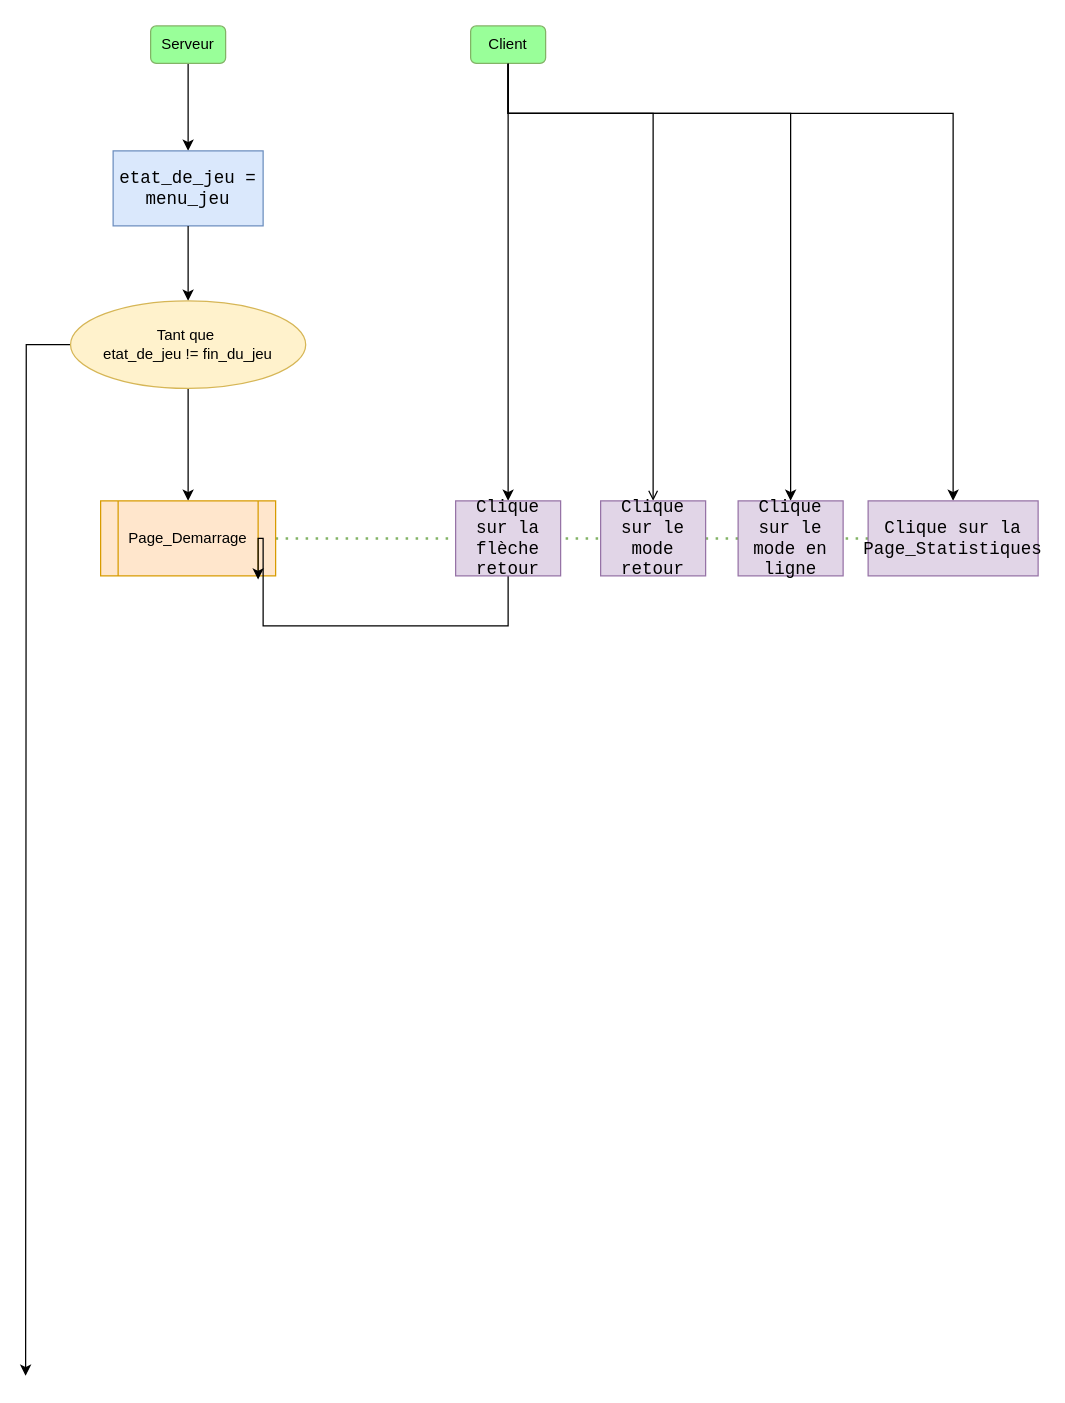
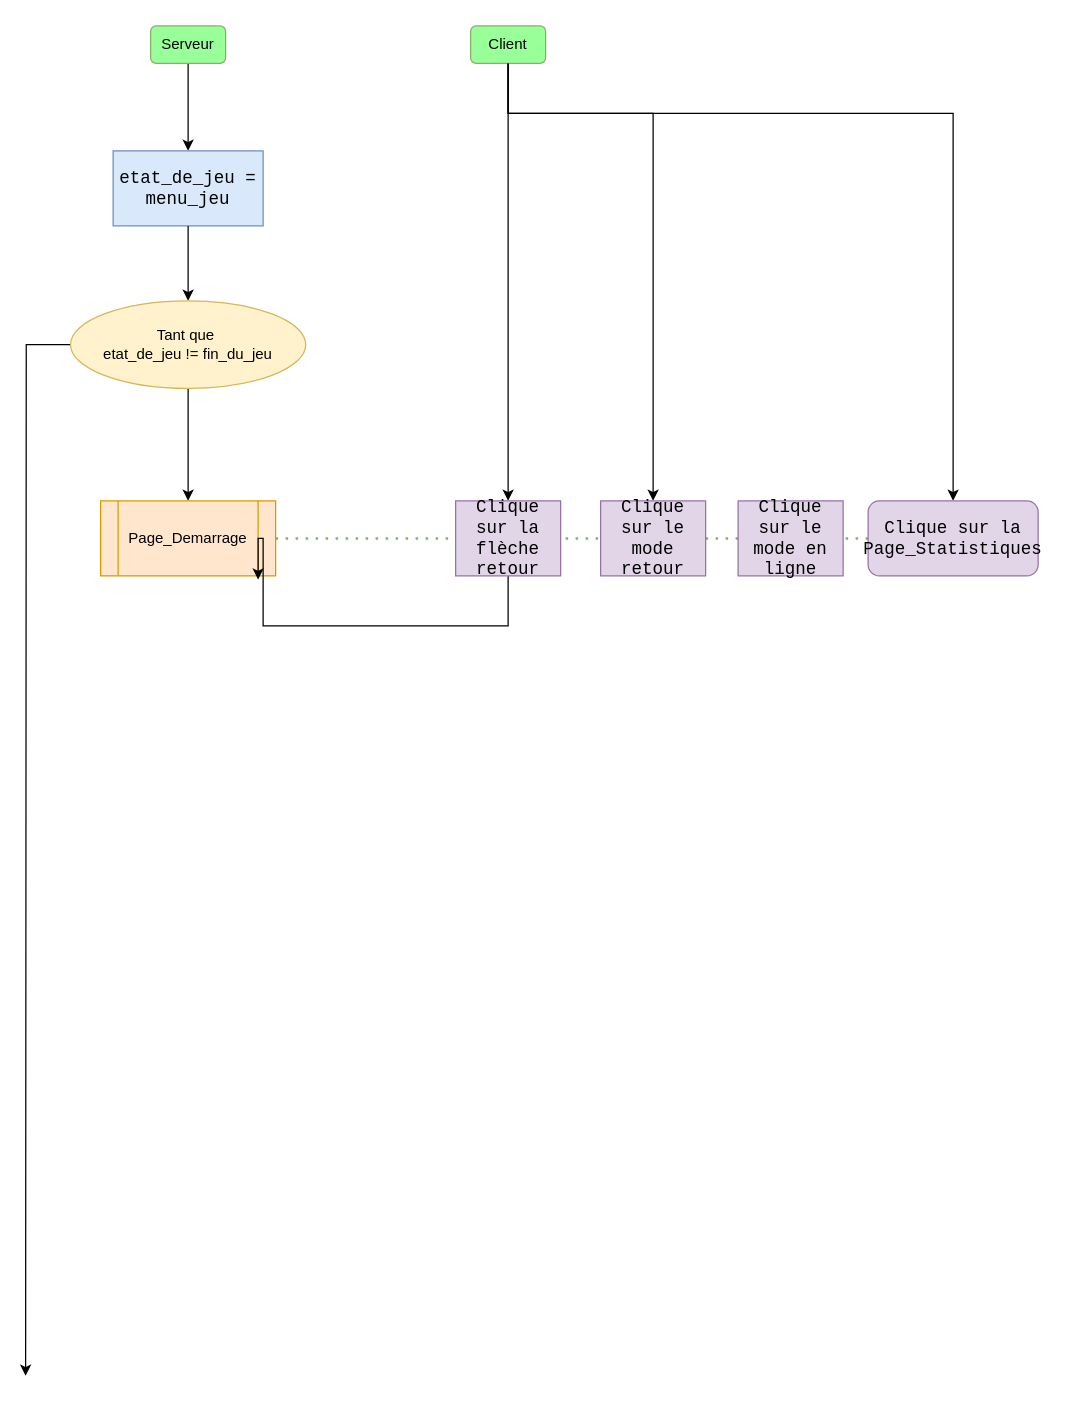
- <mxCell id="5" style="edgeStyle=orthogonalEdgeStyle;rounded=0;orthogonalLoop=1;jettySize=auto;html=1;entryX=0.5;entryY=0;entryDx=0;entryDy=0;" edge="1" parent="1" source="7" target="18"><mxGeometry relative="1" as="geometry"><mxPoint x="590" y="310" as="targetPoint" /><Array as="points"><mxPoint x="406" y="90" /><mxPoint x="632" y="90" /></Array></mxGeometry></mxCell>
- <mxCell id="6" style="edgeStyle=orthogonalEdgeStyle;rounded=0;orthogonalLoop=1;jettySize=auto;html=1;exitX=0.5;exitY=1;exitDx=0;exitDy=0;entryX=0.5;entryY=0;entryDx=0;entryDy=0;endArrow=open;" edge="1" parent="1" source="7" target="17"><mxGeometry relative="1" as="geometry"><mxPoint x="480" y="290" as="targetPoint" /><Array as="points"><mxPoint x="406" y="90" /><mxPoint x="522" y="90" /></Array></mxGeometry></mxCell>
+ <mxCell id="6" style="edgeStyle=orthogonalEdgeStyle;rounded=0;orthogonalLoop=1;jettySize=auto;html=1;exitX=0.5;exitY=1;exitDx=0;exitDy=0;entryX=0.5;entryY=0;entryDx=0;entryDy=0;" edge="1" parent="1" source="7" target="17"><mxGeometry relative="1" as="geometry"><mxPoint x="480" y="290" as="targetPoint" /><Array as="points"><mxPoint x="406" y="90" /><mxPoint x="522" y="90" /></Array></mxGeometry></mxCell>
- <mxCell id="20" value="&lt;font face=&quot;Consolas, Courier New, monospace&quot;&gt;&lt;span style=&quot;font-size: 14px;&quot;&gt;Clique sur la Page_Statistiques&lt;/span&gt;&lt;/font&gt;" style="rounded=0;whiteSpace=wrap;html=1;labelBackgroundColor=none;fillColor=#e1d5e7;strokeColor=#9673a6;" vertex="1" parent="1"><mxGeometry x="694" y="400" width="136" height="60" as="geometry" /></mxCell>
+ <mxCell id="20" value="&lt;font face=&quot;Consolas, Courier New, monospace&quot;&gt;&lt;span style=&quot;font-size: 14px;&quot;&gt;Clique sur la Page_Statistiques&lt;/span&gt;&lt;/font&gt;" style="whiteSpace=wrap;html=1;labelBackgroundColor=none;fillColor=#e1d5e7;strokeColor=#9673a6;rounded=1;" vertex="1" parent="1"><mxGeometry x="694" y="400" width="136" height="60" as="geometry" /></mxCell>
